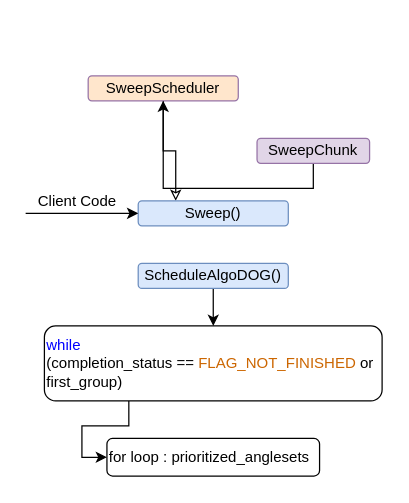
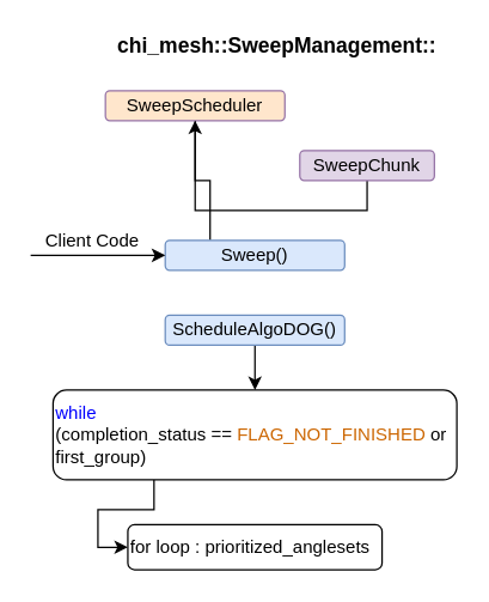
+ <mxCell id="4" value="&lt;font style=&quot;font-size: 14px&quot;&gt;&lt;b&gt;chi_mesh::SweepManagement::&lt;/b&gt;&lt;/font&gt;" style="text;html=1;strokeColor=none;fillColor=none;align=center;verticalAlign=middle;whiteSpace=wrap;rounded=0;" vertex="1" parent="1"><mxGeometry x="70" y="20" width="230" height="20" as="geometry" /></mxCell>
- <mxCell id="9" value="SweepChunk" style="rounded=1;whiteSpace=wrap;html=1;fillColor=#e1d5e7;strokeColor=#9673a6;" vertex="1" parent="1"><mxGeometry x="205" y="110" width="90" height="20" as="geometry" /></mxCell>
+ <mxCell id="9" value="SweepChunk" style="rounded=1;whiteSpace=wrap;html=1;fillColor=#e1d5e7;strokeColor=#9673a6;" vertex="1" parent="1"><mxGeometry x="200" y="100" width="90" height="20" as="geometry" /></mxCell>
- <mxCell id="2" style="edgeStyle=orthogonalEdgeStyle;rounded=0;orthogonalLoop=1;jettySize=auto;html=1;exitX=0.5;exitY=1;exitDx=0;exitDy=0;entryX=0.25;entryY=0;entryDx=0;entryDy=0;endArrow=classic;endFill=0;" edge="1" parent="1" source="3" target="5"><mxGeometry relative="1" as="geometry" /></mxCell>
+ <mxCell id="2" style="edgeStyle=orthogonalEdgeStyle;rounded=0;orthogonalLoop=1;jettySize=auto;html=1;exitX=0.5;exitY=1;exitDx=0;exitDy=0;entryX=0.25;entryY=0;entryDx=0;entryDy=0;endArrow=none;endFill=0;" edge="1" parent="1" source="3" target="5"><mxGeometry relative="1" as="geometry" /></mxCell>
